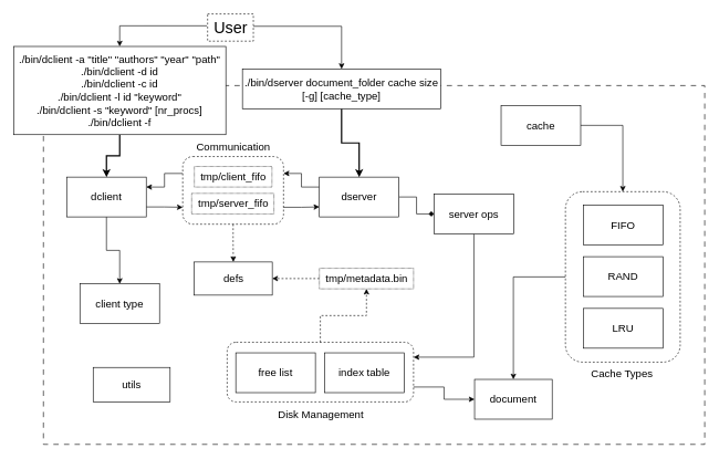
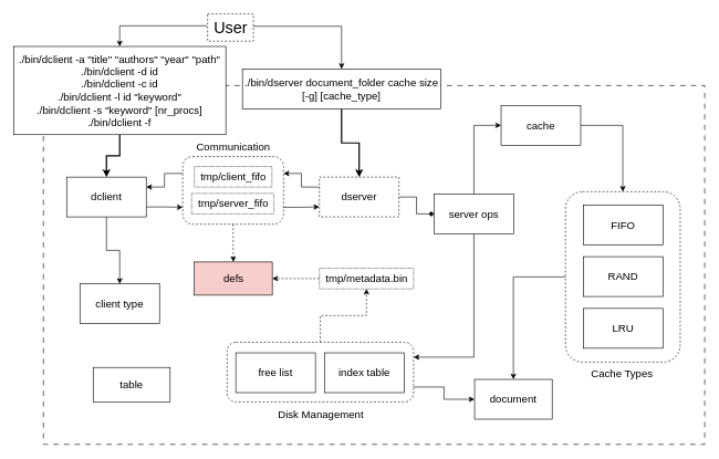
+ <mxCell id="26" style="edgeStyle=orthogonalEdgeStyle;rounded=0;orthogonalLoop=1;jettySize=auto;html=1;entryX=0;entryY=0.5;entryDx=0;entryDy=0;" edge="1" parent="1" source="27" target="19"><mxGeometry relative="1" as="geometry" /></mxCell>
- <mxCell id="13" value="&lt;div&gt;dserver&lt;/div&gt;" style="rounded=0;whiteSpace=wrap;html=1;fontSize=16;" vertex="1" parent="1"><mxGeometry x="481" y="266" width="120" height="60" as="geometry" /></mxCell>
+ <mxCell id="13" value="&lt;div&gt;dserver&lt;/div&gt;" style="rounded=0;whiteSpace=wrap;html=1;fontSize=16;dashed=1;" vertex="1" parent="1"><mxGeometry x="481" y="266" width="120" height="60" as="geometry" /></mxCell>
- <mxCell id="31" value="defs" style="rounded=0;whiteSpace=wrap;html=1;fontSize=16;" vertex="1" parent="1"><mxGeometry x="292.5" y="394" width="117.5" height="50" as="geometry" /></mxCell>
+ <mxCell id="31" value="defs" style="rounded=0;whiteSpace=wrap;html=1;fontSize=16;fillColor=#f8cecc;" vertex="1" parent="1"><mxGeometry x="292.5" y="394" width="117.5" height="50" as="geometry" /></mxCell>
- <mxCell id="29" value="utils" style="rounded=0;whiteSpace=wrap;html=1;fontSize=16;" vertex="1" parent="1"><mxGeometry x="140" y="553" width="116" height="52" as="geometry" /></mxCell>
+ <mxCell id="29" value="table" style="rounded=0;whiteSpace=wrap;html=1;fontSize=16;" vertex="1" parent="1"><mxGeometry x="140" y="553" width="116" height="52" as="geometry" /></mxCell>
